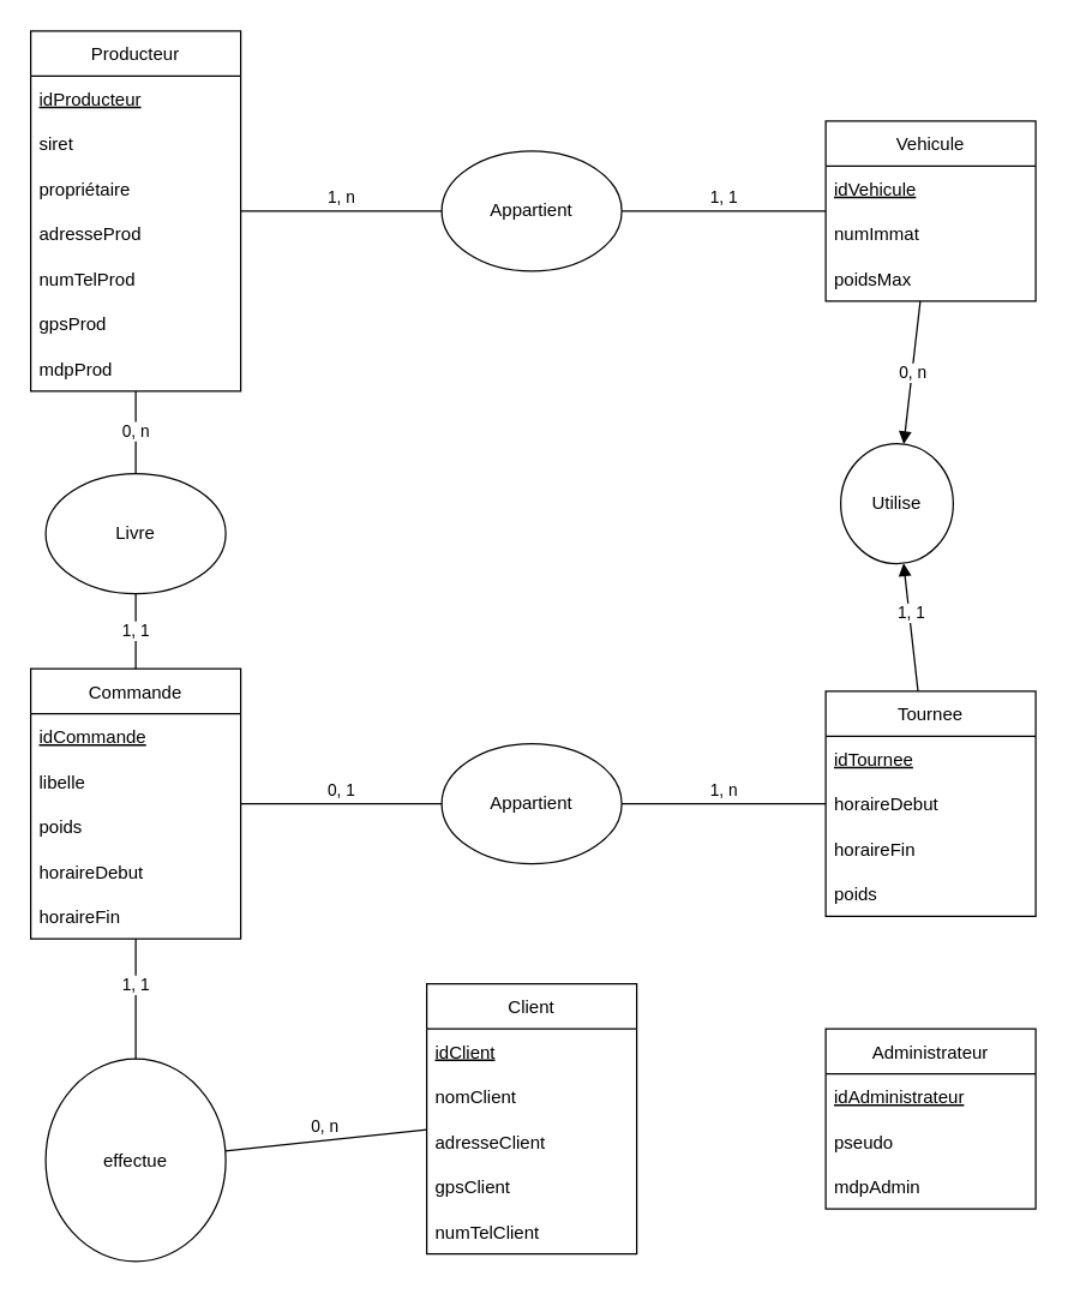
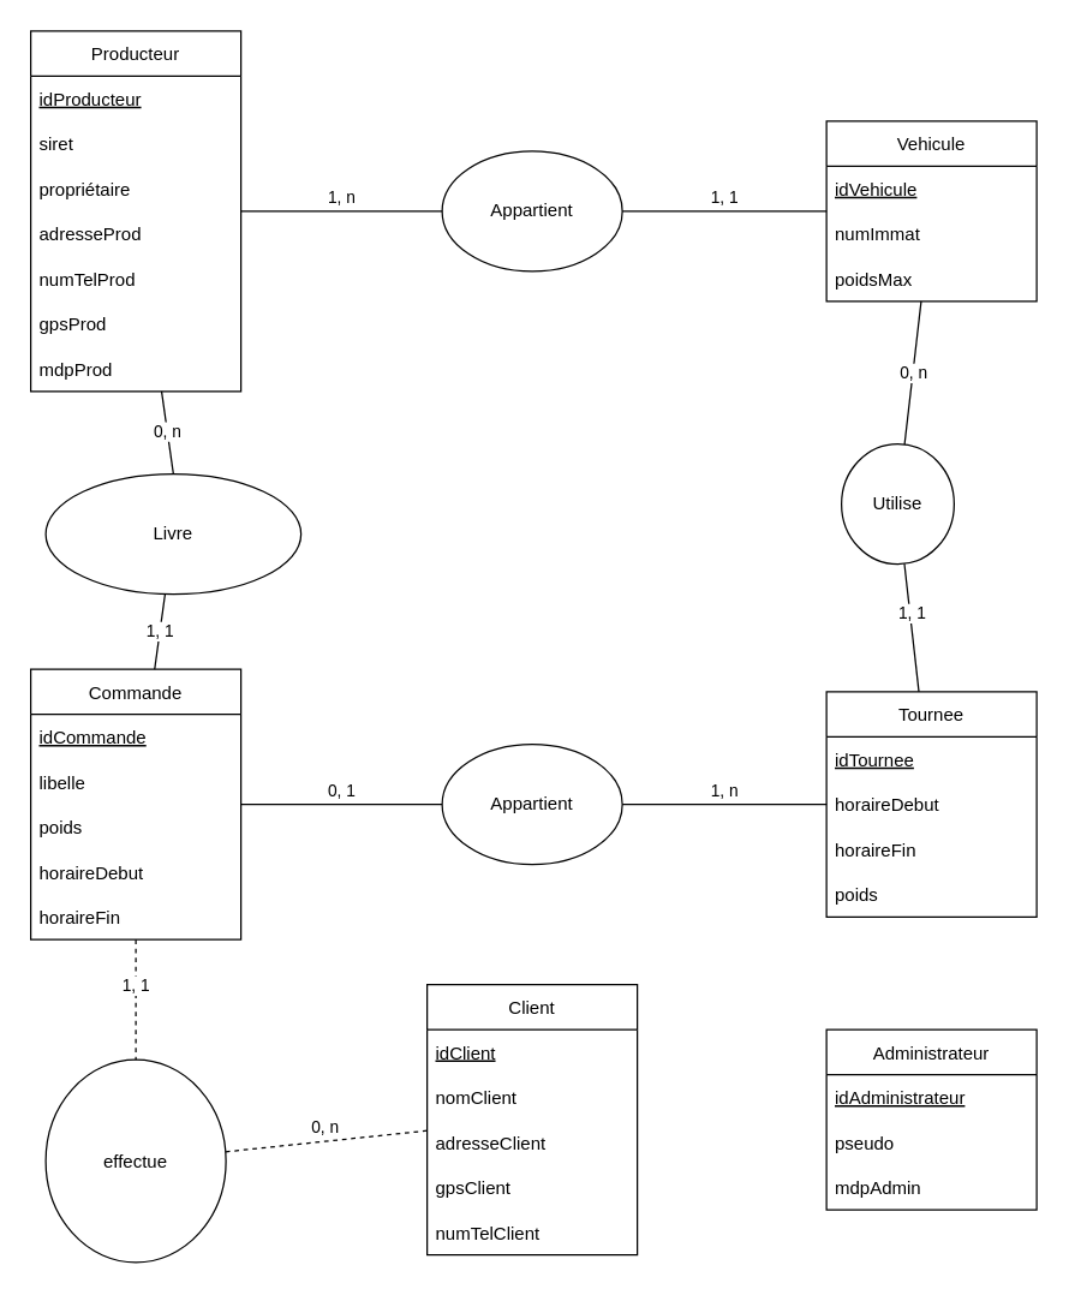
- <mxCell id="42" value="0, n" style="endArrow=block;html=1;rounded=0;" parent="1" source="8" target="40" edge="1"><mxGeometry width="50" height="50" relative="1" as="geometry"><mxPoint x="370" y="335" as="sourcePoint" /><mxPoint x="420" y="285" as="targetPoint" /></mxGeometry></mxCell>
+ <mxCell id="42" value="0, n" style="endArrow=none;html=1;rounded=0;" parent="1" source="8" target="40" edge="1"><mxGeometry width="50" height="50" relative="1" as="geometry"><mxPoint x="370" y="335" as="sourcePoint" /><mxPoint x="420" y="285" as="targetPoint" /></mxGeometry></mxCell>
- <mxCell id="32" value="Livre" style="ellipse;whiteSpace=wrap;html=1;" parent="1" vertex="1"><mxGeometry x="30" y="315" width="120" height="80" as="geometry" /></mxCell>
+ <mxCell id="32" value="Livre" style="ellipse;whiteSpace=wrap;html=1;" parent="1" vertex="1"><mxGeometry x="30" y="315" width="170" height="80" as="geometry" /></mxCell>
- <mxCell id="41" value="1, 1" style="endArrow=block;html=1;rounded=0;verticalAlign=bottom;" parent="1" source="27" target="40" edge="1"><mxGeometry width="50" height="50" relative="1" as="geometry"><mxPoint x="460" y="465" as="sourcePoint" /><mxPoint x="510" y="415" as="targetPoint" /></mxGeometry></mxCell>
+ <mxCell id="41" value="1, 1" style="endArrow=none;html=1;rounded=0;verticalAlign=bottom;" parent="1" source="27" target="40" edge="1"><mxGeometry width="50" height="50" relative="1" as="geometry"><mxPoint x="460" y="465" as="sourcePoint" /><mxPoint x="510" y="415" as="targetPoint" /></mxGeometry></mxCell>
- <mxCell id="38" value="1, 1" style="endArrow=none;html=1;rounded=0;verticalAlign=bottom;" parent="1" source="21" target="33" edge="1"><mxGeometry width="50" height="50" relative="1" as="geometry"><mxPoint x="160" y="705" as="sourcePoint" /><mxPoint x="210" y="655" as="targetPoint" /></mxGeometry></mxCell>
+ <mxCell id="38" value="1, 1" style="endArrow=none;html=1;rounded=0;verticalAlign=bottom;dashed=1;" parent="1" source="21" target="33" edge="1"><mxGeometry width="50" height="50" relative="1" as="geometry"><mxPoint x="160" y="705" as="sourcePoint" /><mxPoint x="210" y="655" as="targetPoint" /></mxGeometry></mxCell>
- <mxCell id="39" value="0, n" style="endArrow=none;html=1;rounded=0;verticalAlign=bottom;" parent="1" source="33" target="2" edge="1"><mxGeometry width="50" height="50" relative="1" as="geometry"><mxPoint x="260" y="645" as="sourcePoint" /><mxPoint x="310" y="595" as="targetPoint" /></mxGeometry></mxCell>
+ <mxCell id="39" value="0, n" style="endArrow=none;html=1;rounded=0;verticalAlign=bottom;dashed=1;" parent="1" source="33" target="2" edge="1"><mxGeometry width="50" height="50" relative="1" as="geometry"><mxPoint x="260" y="645" as="sourcePoint" /><mxPoint x="310" y="595" as="targetPoint" /></mxGeometry></mxCell>
